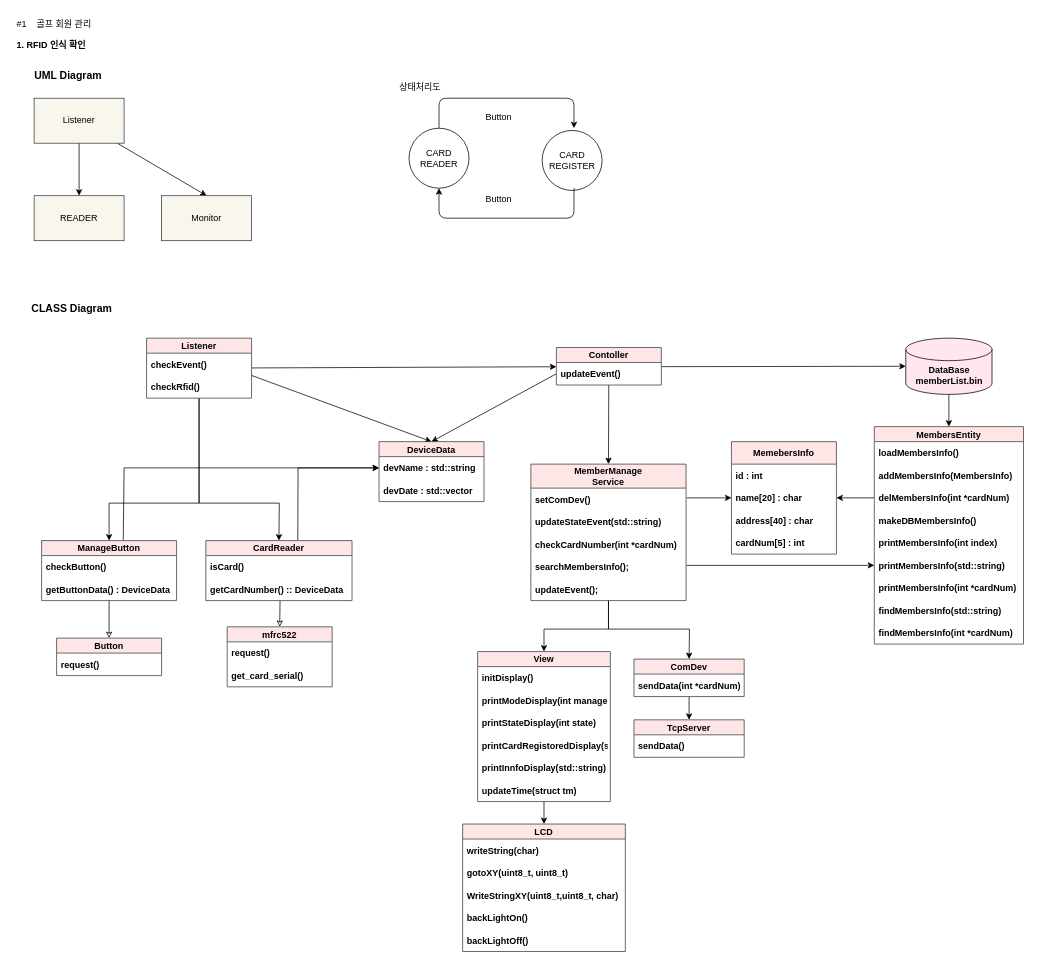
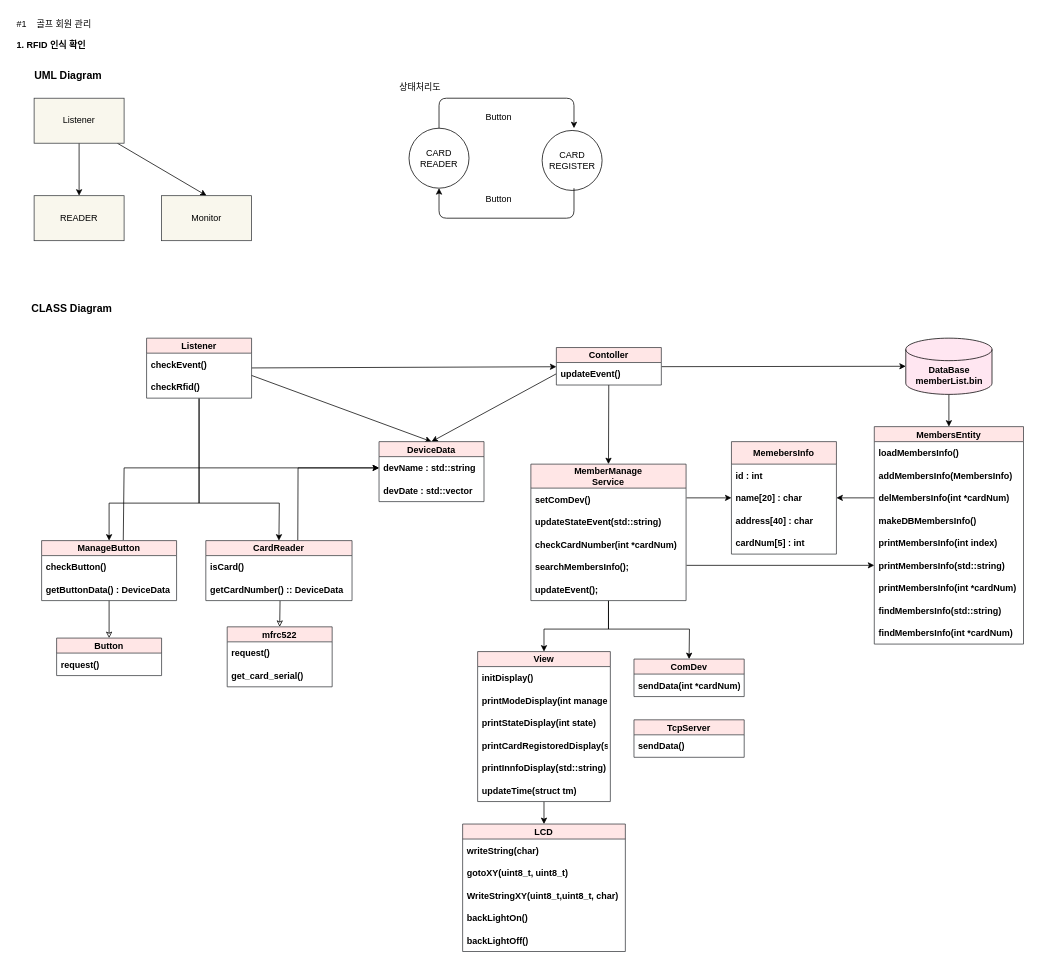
- <mxCell id="47" style="edgeStyle=none;rounded=0;html=1;entryX=0.5;entryY=0;entryDx=0;entryDy=0;strokeColor=#000000;" edge="1" parent="1" source="48" target="50"><mxGeometry relative="1" as="geometry" /></mxCell>
